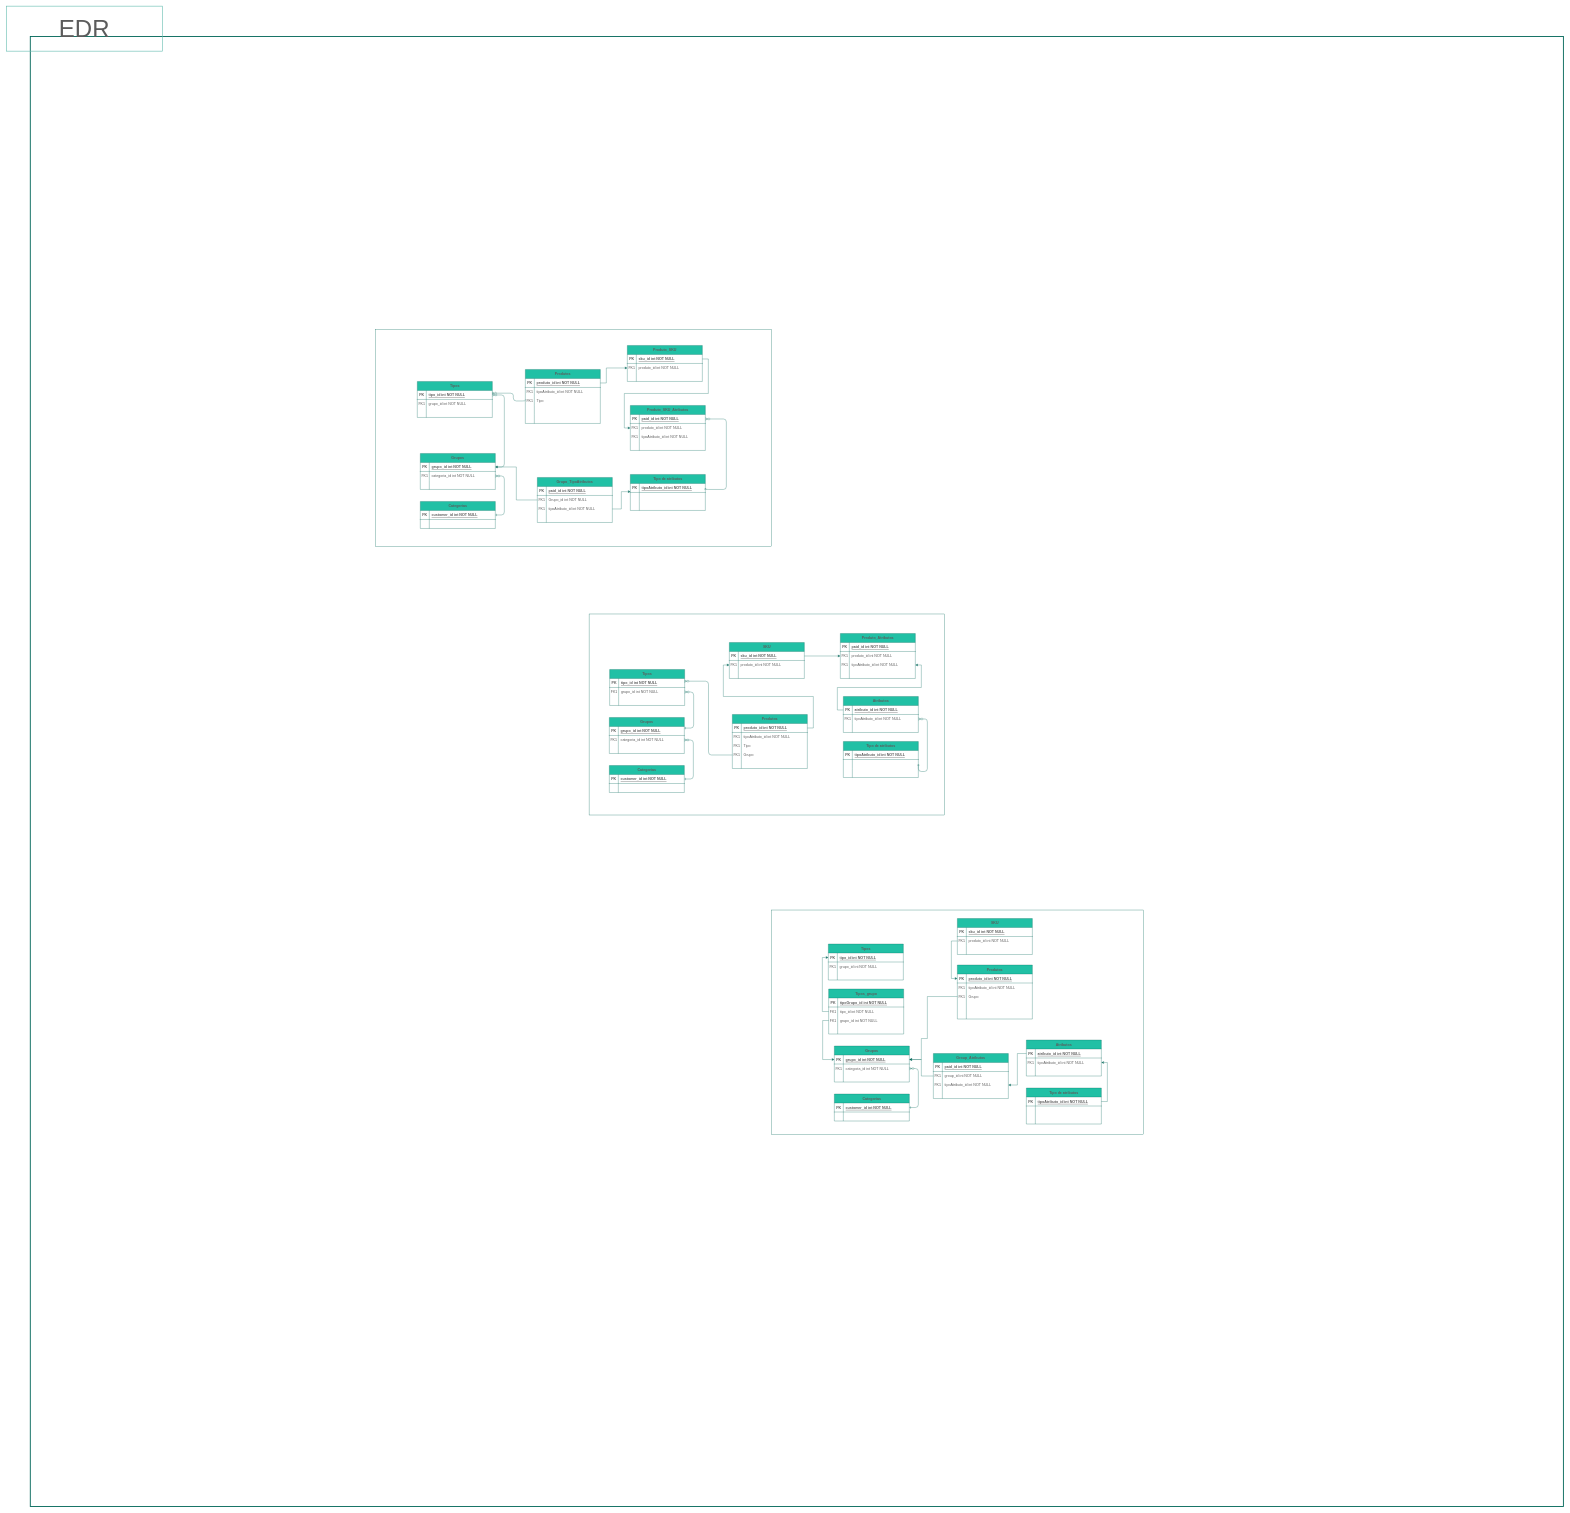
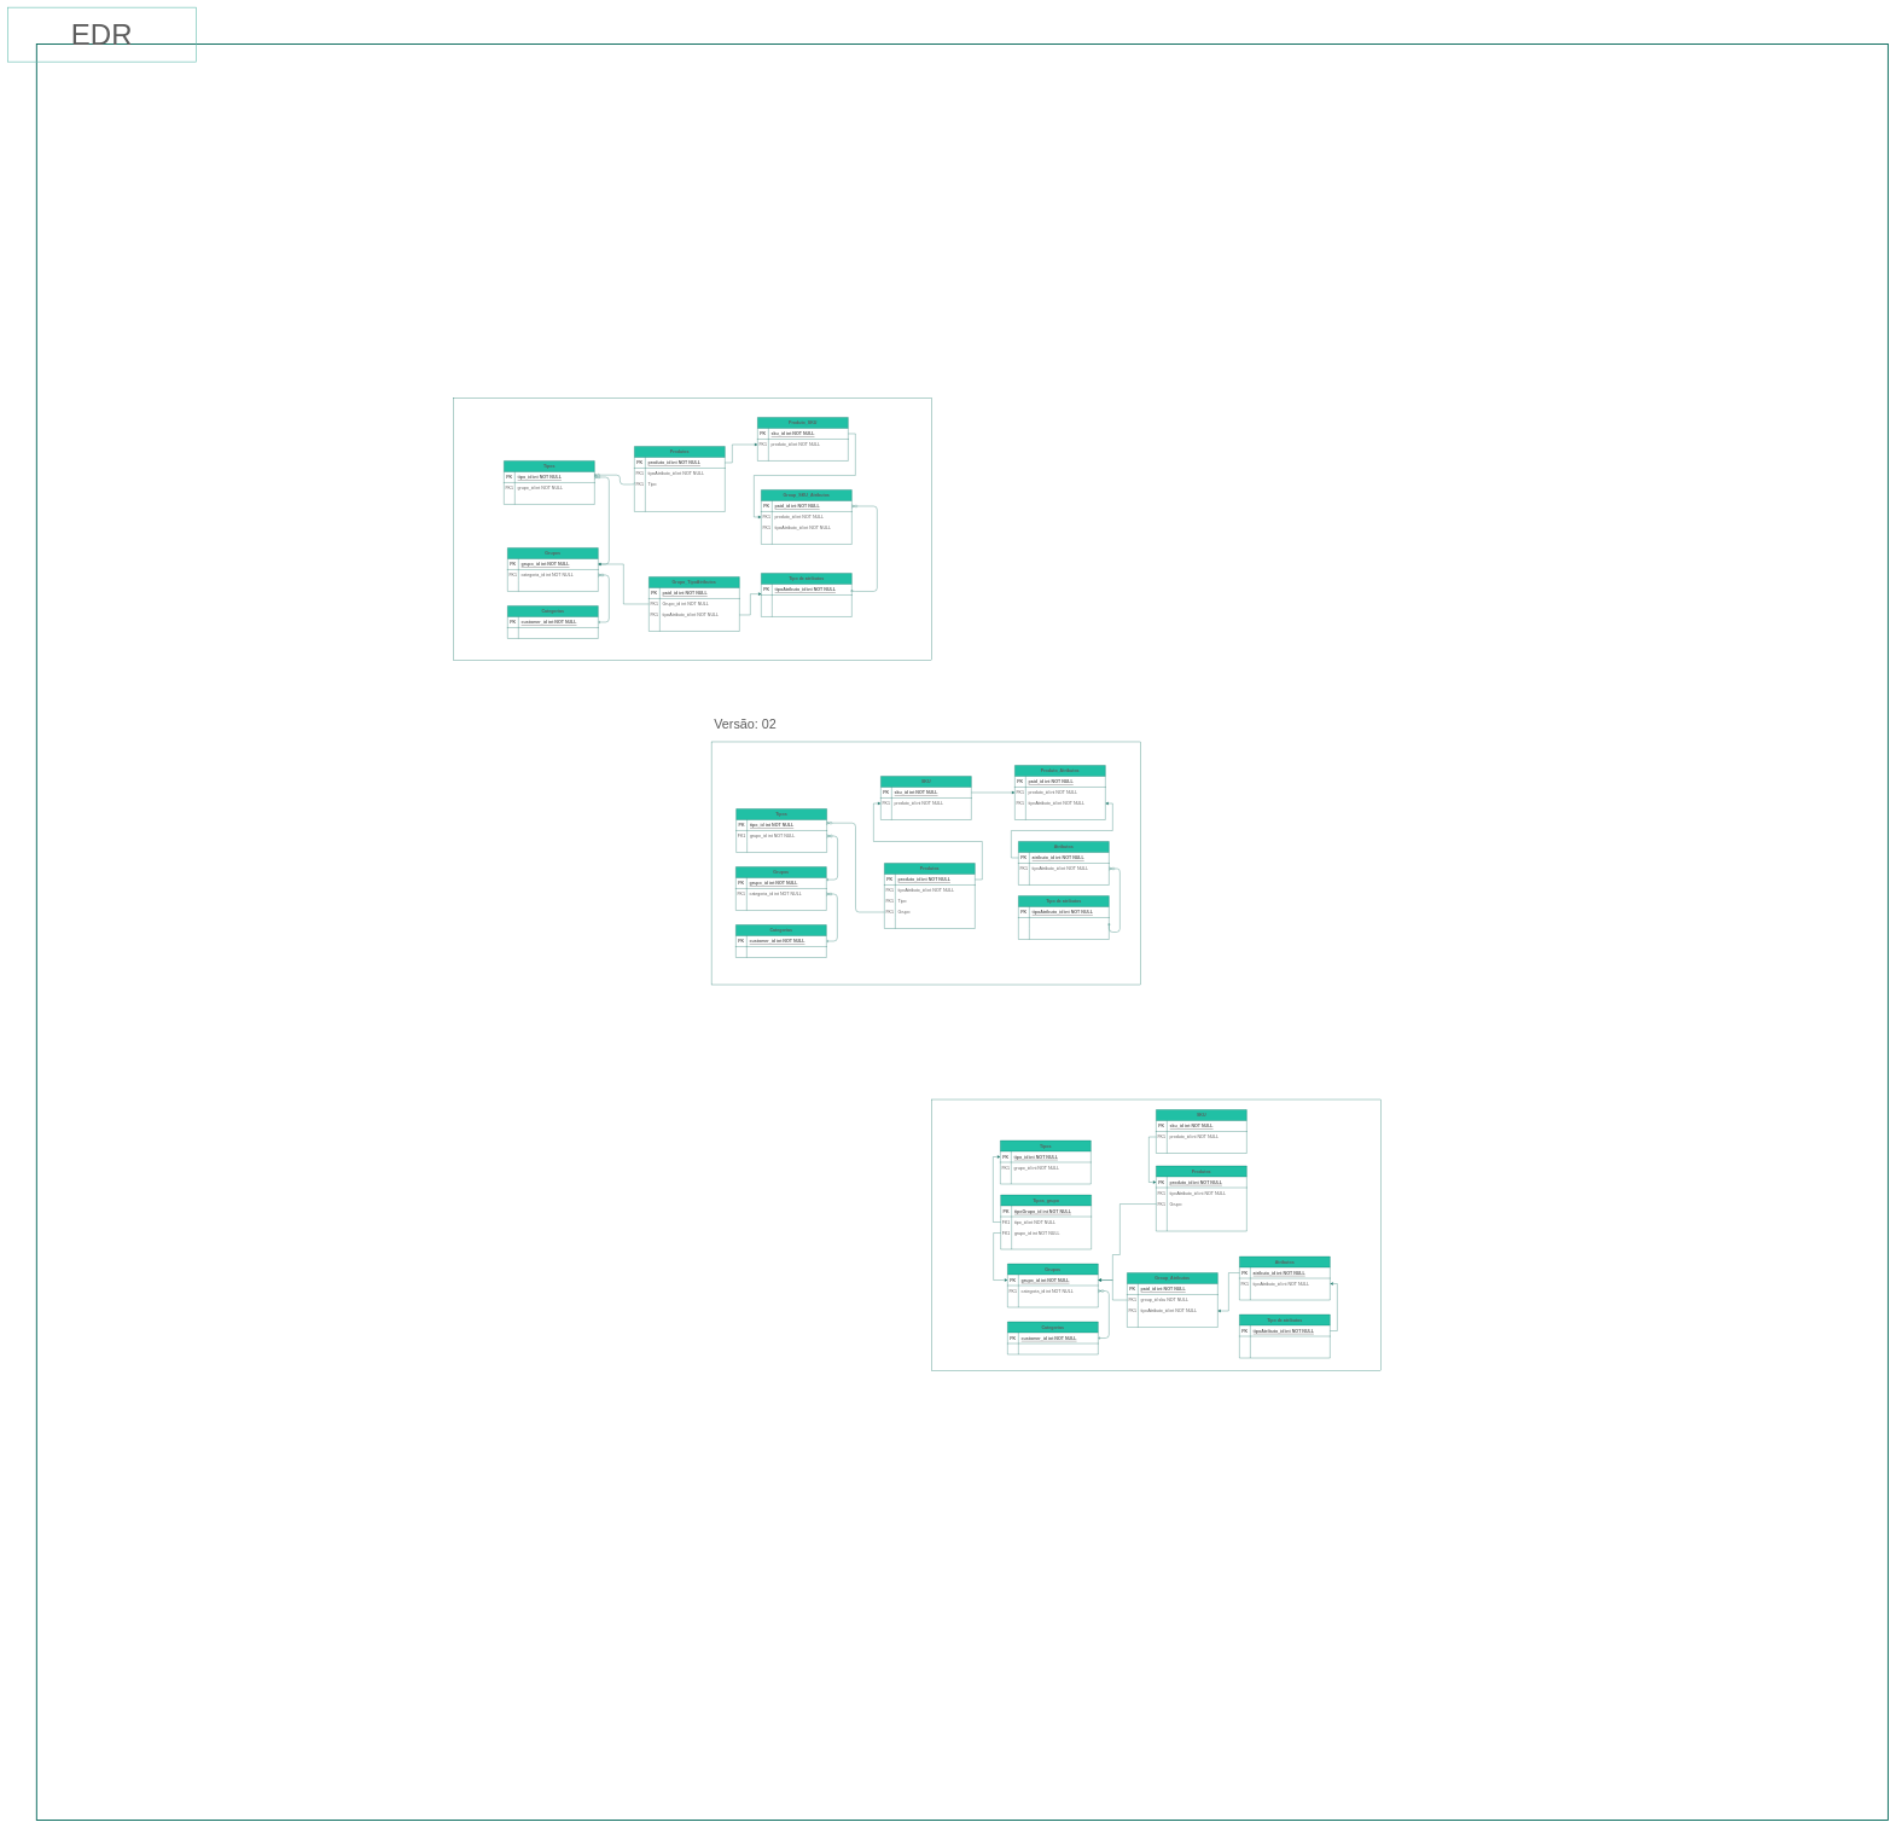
- <mxCell id="42" value="Produto_SKU_Atributos" style="shape=table;startSize=30;container=1;collapsible=1;childLayout=tableLayout;fixedRows=1;rowLines=0;fontStyle=1;align=center;resizeLast=1;labelBackgroundColor=none;fillColor=#21C0A5;strokeColor=#006658;fontColor=#5C5C5C;" parent="1" vertex="1"><mxGeometry x="2100" y="1351" width="250" height="150" as="geometry" /></mxCell>
+ <mxCell id="42" value="Group_SKU_Atributos" style="shape=table;startSize=30;container=1;collapsible=1;childLayout=tableLayout;fixedRows=1;rowLines=0;fontStyle=1;align=center;resizeLast=1;labelBackgroundColor=none;fillColor=#21C0A5;strokeColor=#006658;fontColor=#5C5C5C;" parent="1" vertex="1"><mxGeometry x="2100" y="1351" width="250" height="150" as="geometry" /></mxCell>
+ <mxCell id="302" value="&lt;font style=&quot;font-size: 36px;&quot;&gt;Versão: 02&lt;/font&gt;" style="text;html=1;align=center;verticalAlign=middle;whiteSpace=wrap;rounded=0;fontColor=#5C5C5C;" parent="301" vertex="1"><mxGeometry width="190" height="100" as="geometry" /></mxCell>
- <mxCell id="111" value="group_id int NOT NULL" style="shape=partialRectangle;overflow=hidden;connectable=0;fillColor=none;top=0;left=0;bottom=0;right=0;align=left;spacingLeft=6;labelBackgroundColor=none;strokeColor=#006658;fontColor=#5C5C5C;" parent="109" vertex="1"><mxGeometry x="30" width="220" height="30" as="geometry"><mxRectangle width="220" height="30" as="alternateBounds" /></mxGeometry></mxCell>
+ <mxCell id="111" value="group_id sku NOT NULL" style="shape=partialRectangle;overflow=hidden;connectable=0;fillColor=none;top=0;left=0;bottom=0;right=0;align=left;spacingLeft=6;labelBackgroundColor=none;strokeColor=#006658;fontColor=#5C5C5C;" parent="109" vertex="1"><mxGeometry x="30" width="220" height="30" as="geometry"><mxRectangle width="220" height="30" as="alternateBounds" /></mxGeometry></mxCell>
